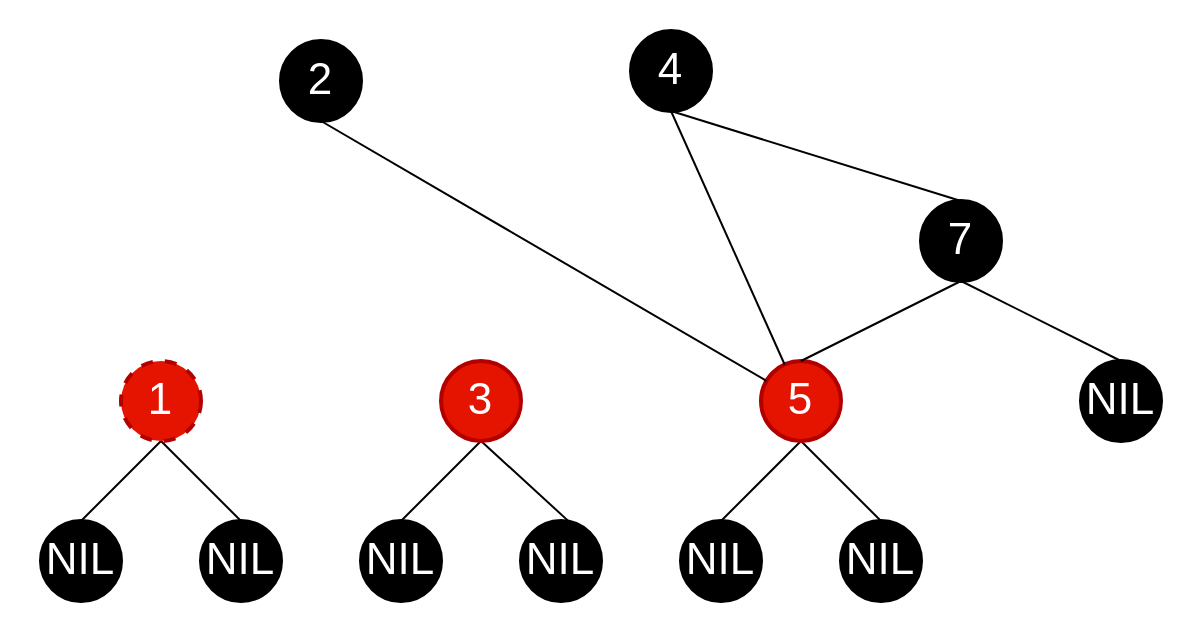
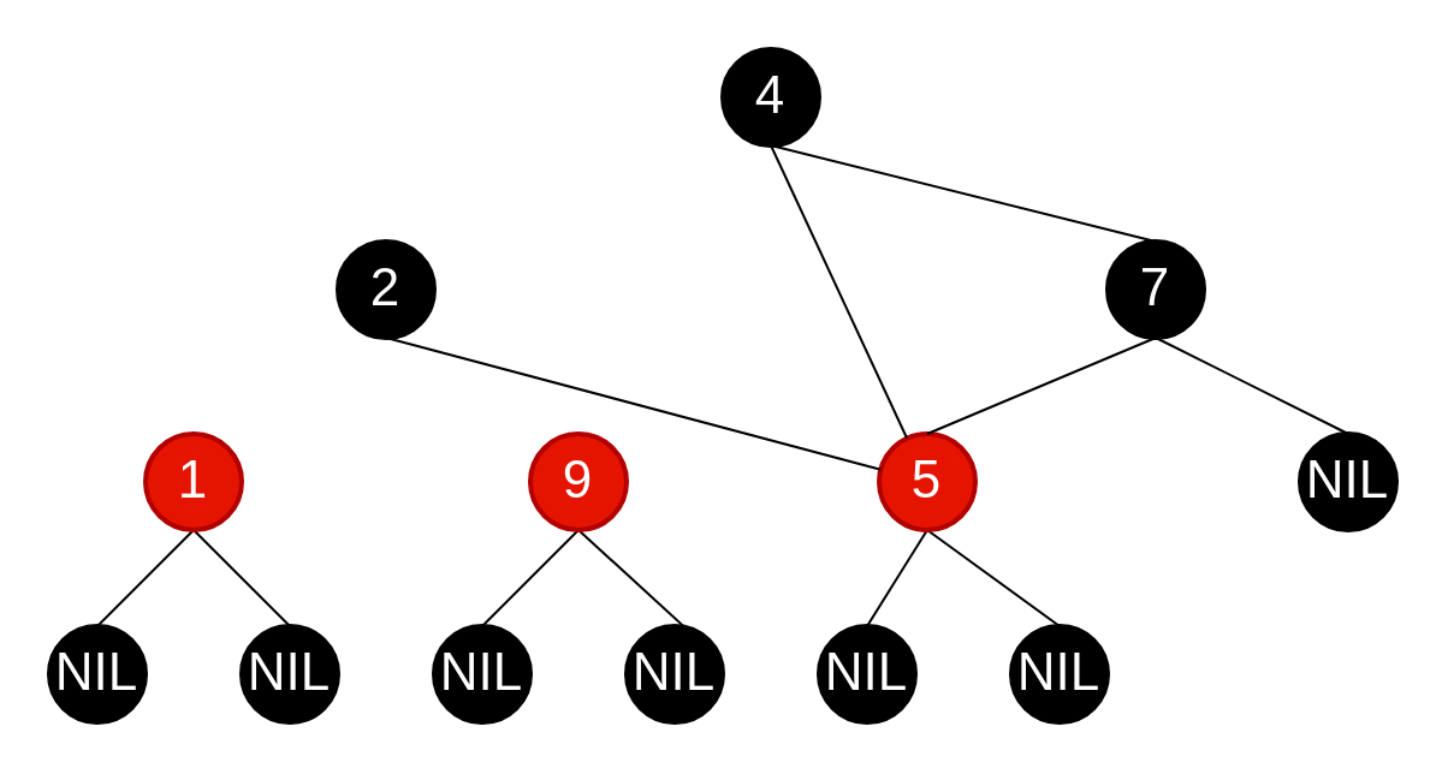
- <mxCell id="24" value="4" style="ellipse;whiteSpace=wrap;html=1;aspect=fixed;strokeWidth=2;fontSize=22;fillColor=#000000;strokeColor=#000000;fontColor=#ffffff;" parent="1" vertex="1"><mxGeometry x="315" y="15" width="40" height="40" as="geometry" /></mxCell>
+ <mxCell id="24" value="4" style="ellipse;whiteSpace=wrap;html=1;aspect=fixed;strokeWidth=2;fontSize=22;fillColor=#000000;strokeColor=#000000;fontColor=#ffffff;" parent="1" vertex="1"><mxGeometry x="300" y="20" width="40" height="40" as="geometry" /></mxCell>
- <mxCell id="18" value="2" style="ellipse;whiteSpace=wrap;html=1;aspect=fixed;strokeWidth=2;fontSize=22;fillColor=#000000;fontColor=#FFFFFF;" parent="1" vertex="1"><mxGeometry x="140" y="20" width="40" height="40" as="geometry" /></mxCell>
+ <mxCell id="18" value="2" style="ellipse;whiteSpace=wrap;html=1;aspect=fixed;strokeWidth=2;fontSize=22;fillColor=#000000;fontColor=#FFFFFF;" parent="1" vertex="1"><mxGeometry x="140" y="100" width="40" height="40" as="geometry" /></mxCell>
- <mxCell id="7" value="1" style="ellipse;whiteSpace=wrap;html=1;aspect=fixed;strokeWidth=2;fontSize=22;fillColor=#e51400;strokeColor=#B20000;fontColor=#ffffff;dashed=1;" parent="1" vertex="1"><mxGeometry x="60" y="180" width="40" height="40" as="geometry" /></mxCell>
+ <mxCell id="7" value="1" style="ellipse;whiteSpace=wrap;html=1;aspect=fixed;strokeWidth=2;fontSize=22;fillColor=#e51400;strokeColor=#B20000;fontColor=#ffffff;" parent="1" vertex="1"><mxGeometry x="60" y="180" width="40" height="40" as="geometry" /></mxCell>
- <mxCell id="4" value="3" style="ellipse;whiteSpace=wrap;html=1;aspect=fixed;strokeWidth=2;fontSize=22;fillColor=#e51400;strokeColor=#B20000;fontColor=#ffffff;" parent="1" vertex="1"><mxGeometry x="220" y="180" width="40" height="40" as="geometry" /></mxCell>
+ <mxCell id="4" value="9" style="ellipse;whiteSpace=wrap;html=1;aspect=fixed;strokeWidth=2;fontSize=22;fillColor=#e51400;strokeColor=#B20000;fontColor=#ffffff;" parent="1" vertex="1"><mxGeometry x="220" y="180" width="40" height="40" as="geometry" /></mxCell>
- <mxCell id="16" value="5" style="ellipse;whiteSpace=wrap;html=1;aspect=fixed;strokeWidth=2;fontSize=22;fillColor=#e51400;strokeColor=#B20000;fontColor=#ffffff;" parent="1" vertex="1"><mxGeometry x="380" y="180" width="40" height="40" as="geometry" /></mxCell>
+ <mxCell id="16" value="5" style="ellipse;whiteSpace=wrap;html=1;aspect=fixed;strokeWidth=2;fontSize=22;fillColor=#e51400;strokeColor=#B20000;fontColor=#ffffff;" parent="1" vertex="1"><mxGeometry x="365" y="180" width="40" height="40" as="geometry" /></mxCell>
